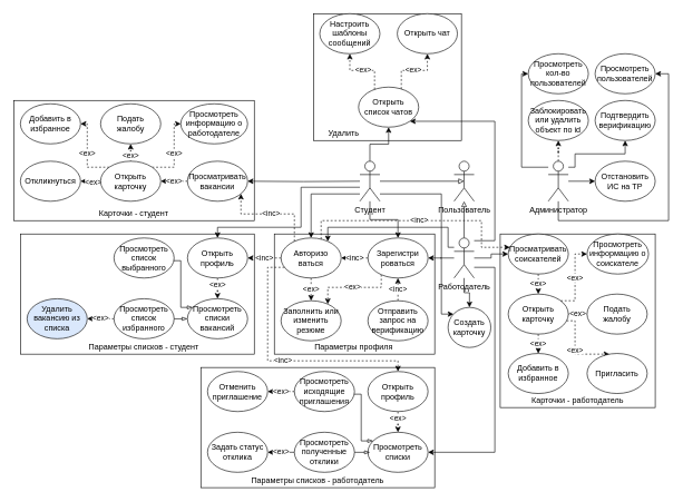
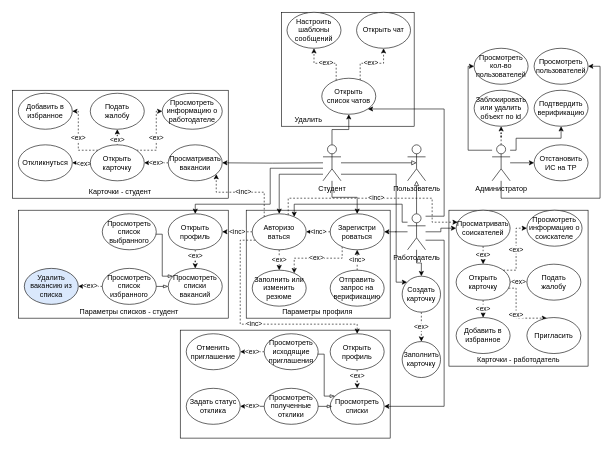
+ <mxCell id="73" value="&amp;lt;ex&amp;gt;" style="edgeStyle=orthogonalEdgeStyle;rounded=0;orthogonalLoop=1;jettySize=auto;html=1;dashed=1;" parent="1" source="74" target="109" edge="1"><mxGeometry relative="1" as="geometry" /></mxCell>
+ <mxCell id="109" value="Заполнить карточку" style="ellipse;whiteSpace=wrap;html=1;" parent="1" vertex="1"><mxGeometry x="670" y="569" width="64" height="60" as="geometry" /></mxCell>
- <mxCell id="98" value="Параметры списков - работодатель" style="text;html=1;align=center;verticalAlign=middle;whiteSpace=wrap;rounded=0;" parent="1" vertex="1"><mxGeometry x="370" y="710" width="210" height="20" as="geometry" /></mxCell>
